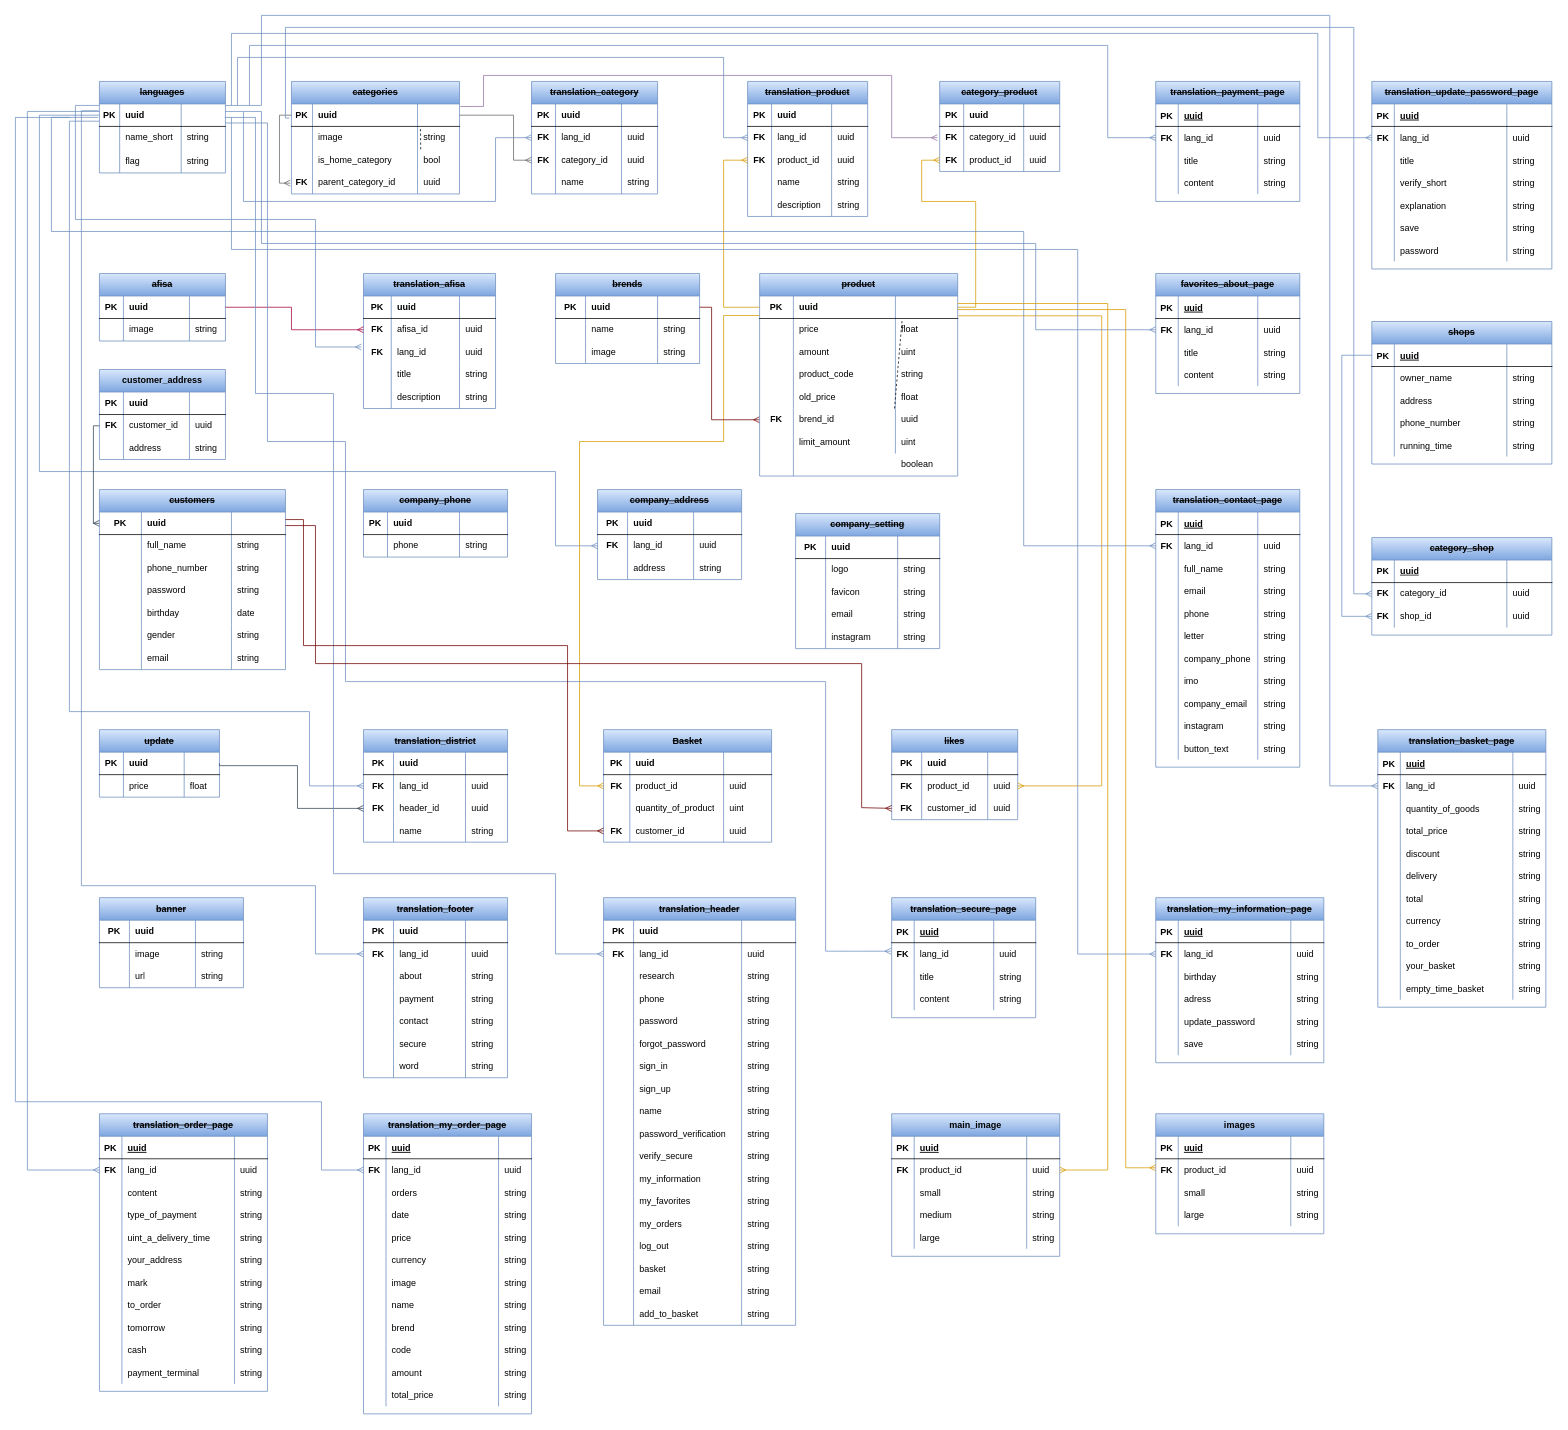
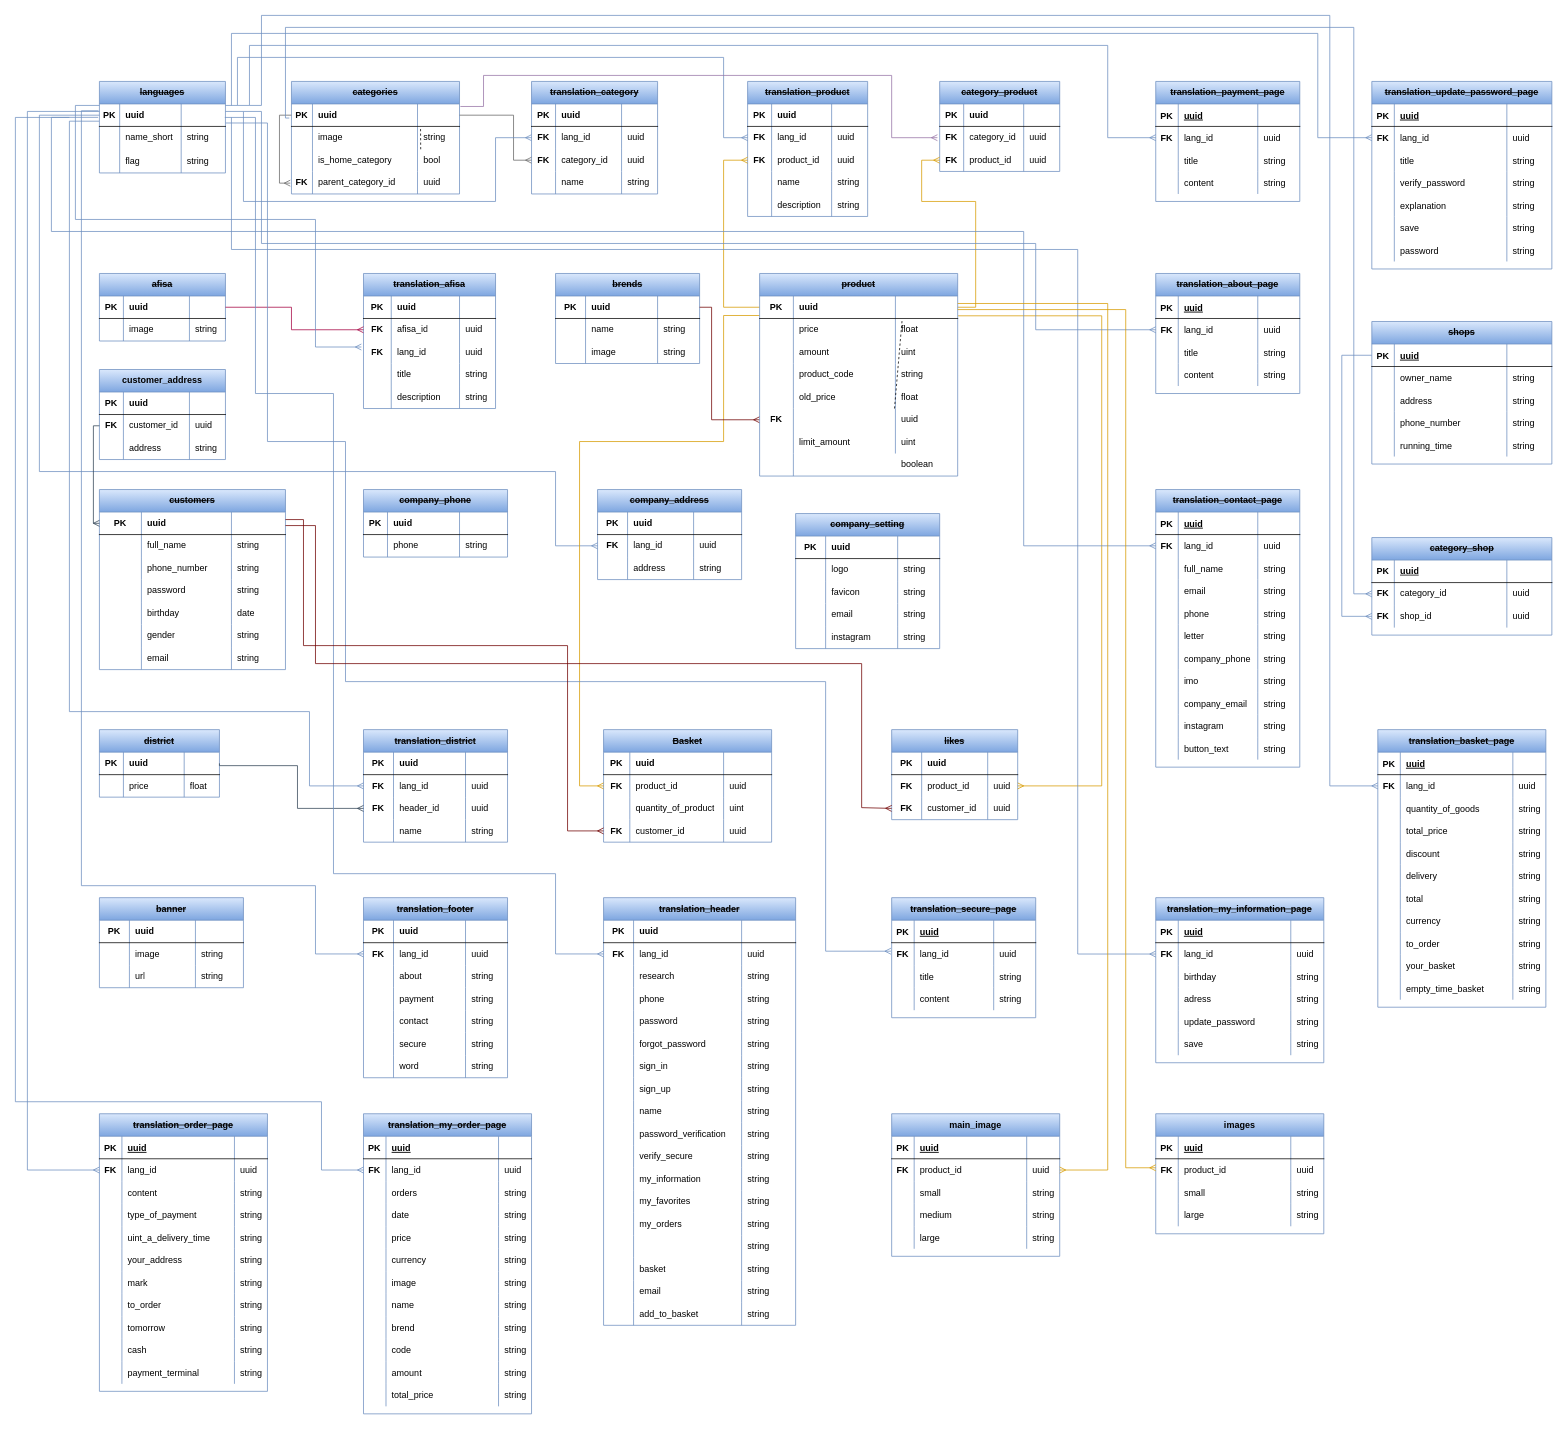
- <mxCell id="561" value="verify_short" style="shape=partialRectangle;connectable=0;fillColor=none;top=0;left=0;bottom=0;right=0;align=left;spacingLeft=6;overflow=hidden;" parent="559" vertex="1"><mxGeometry x="30" width="150" height="30" as="geometry"><mxRectangle width="150" height="30" as="alternateBounds" /></mxGeometry></mxCell>
+ <mxCell id="561" value="verify_password" style="shape=partialRectangle;connectable=0;fillColor=none;top=0;left=0;bottom=0;right=0;align=left;spacingLeft=6;overflow=hidden;" parent="559" vertex="1"><mxGeometry x="30" width="150" height="30" as="geometry"><mxRectangle width="150" height="30" as="alternateBounds" /></mxGeometry></mxCell>
- <mxCell id="456" value="&lt;strike&gt;favorites_about_page&lt;/strike&gt;" style="shape=table;startSize=30;container=1;collapsible=1;childLayout=tableLayout;fixedRows=1;rowLines=0;fontStyle=1;align=center;resizeLast=1;fillColor=#dae8fc;strokeColor=#6c8ebf;whiteSpace=wrap;html=1;gradientColor=#7ea6e0;" parent="1" vertex="1"><mxGeometry x="1540" y="364" width="192" height="160" as="geometry" /></mxCell>
+ <mxCell id="456" value="&lt;strike&gt;translation_about_page&lt;/strike&gt;" style="shape=table;startSize=30;container=1;collapsible=1;childLayout=tableLayout;fixedRows=1;rowLines=0;fontStyle=1;align=center;resizeLast=1;fillColor=#dae8fc;strokeColor=#6c8ebf;whiteSpace=wrap;html=1;gradientColor=#7ea6e0;" parent="1" vertex="1"><mxGeometry x="1540" y="364" width="192" height="160" as="geometry" /></mxCell>
- <mxCell id="382" value="brend_id" style="shape=partialRectangle;html=1;whiteSpace=wrap;connectable=0;fillColor=none;top=0;left=0;bottom=0;right=0;align=left;spacingLeft=6;overflow=hidden;" parent="380" vertex="1"><mxGeometry x="45" width="136" height="30" as="geometry"><mxRectangle width="136" height="30" as="alternateBounds" /></mxGeometry></mxCell>
- <mxCell id="180" value="&lt;strike&gt;update&lt;/strike&gt;" style="shape=table;html=1;whiteSpace=wrap;startSize=30;container=1;collapsible=0;childLayout=tableLayout;fixedRows=1;rowLines=0;fontStyle=1;align=center;fillColor=#dae8fc;strokeColor=#6c8ebf;gradientColor=#7ea6e0;" parent="1" vertex="1"><mxGeometry x="132" y="972" width="160" height="90" as="geometry" /></mxCell>
+ <mxCell id="180" value="&lt;strike&gt;district&lt;/strike&gt;" style="shape=table;html=1;whiteSpace=wrap;startSize=30;container=1;collapsible=0;childLayout=tableLayout;fixedRows=1;rowLines=0;fontStyle=1;align=center;fillColor=#dae8fc;strokeColor=#6c8ebf;gradientColor=#7ea6e0;" parent="1" vertex="1"><mxGeometry x="132" y="972" width="160" height="90" as="geometry" /></mxCell>
- <mxCell id="343" value="log_out" style="shape=partialRectangle;html=1;whiteSpace=wrap;connectable=0;fillColor=none;top=0;left=0;bottom=0;right=0;align=left;spacingLeft=6;overflow=hidden;" parent="341" vertex="1"><mxGeometry x="40" width="144" height="30" as="geometry"><mxRectangle width="144" height="30" as="alternateBounds" /></mxGeometry></mxCell>
